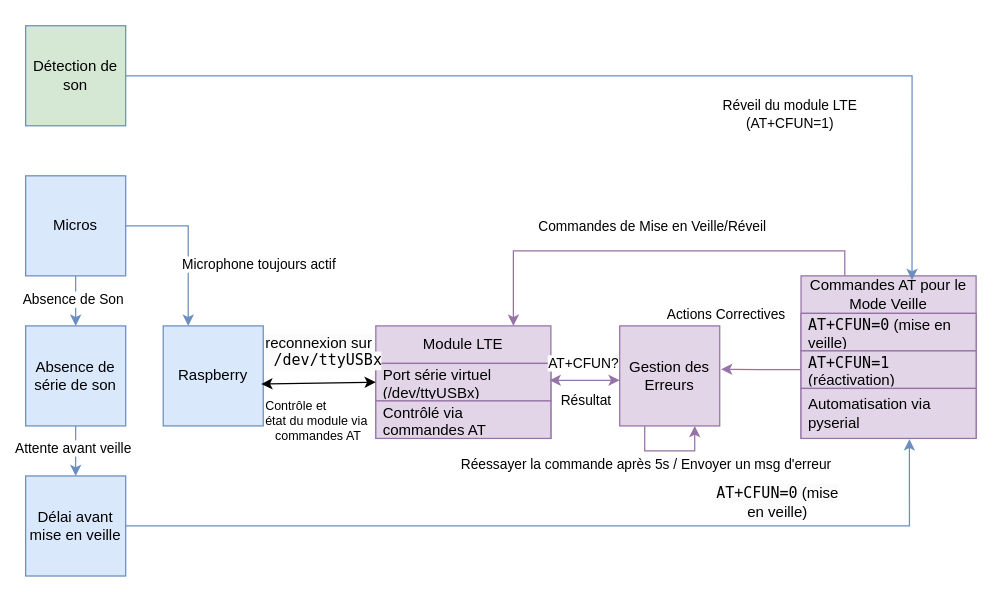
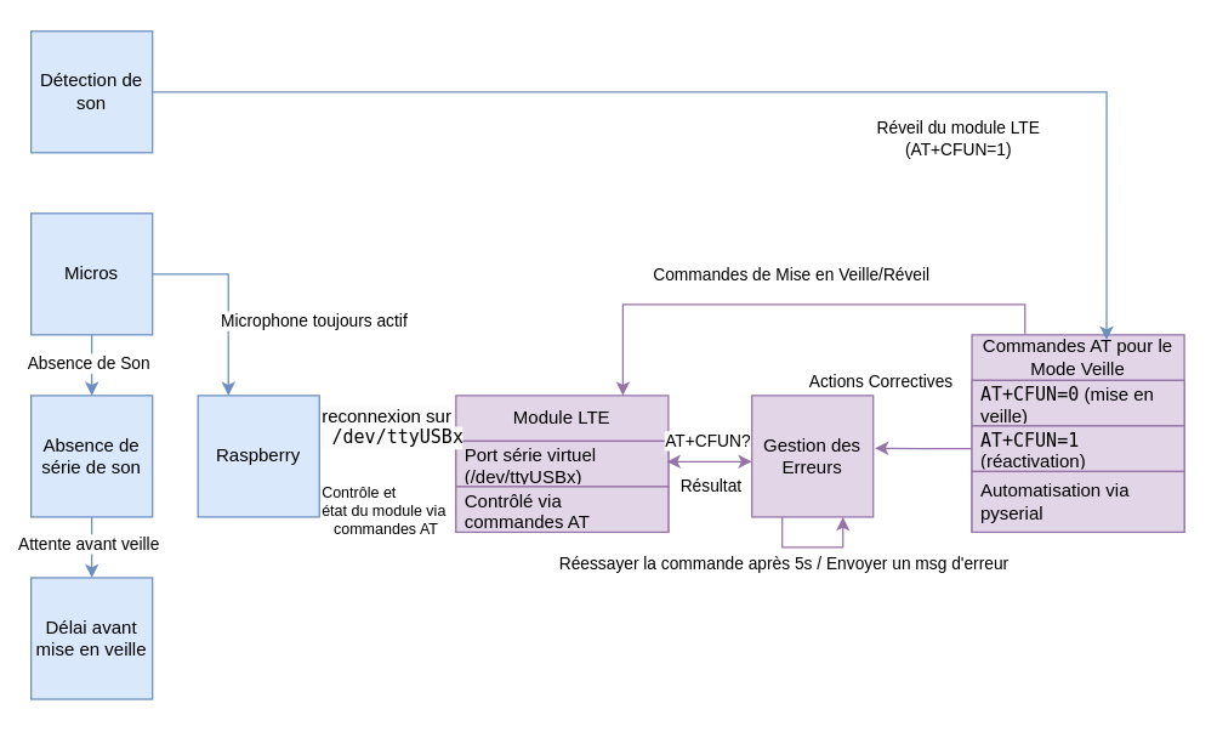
- <mxCell id="21" value="Détection de son" style="whiteSpace=wrap;html=1;aspect=fixed;fillColor=#d5e8d4;strokeColor=#6c8ebf;" parent="1" vertex="1"><mxGeometry x="20" y="20" width="80" height="80" as="geometry" /></mxCell>
+ <mxCell id="21" value="Détection de son" style="whiteSpace=wrap;html=1;aspect=fixed;fillColor=#dae8fc;strokeColor=#6c8ebf;" parent="1" vertex="1"><mxGeometry x="20" y="20" width="80" height="80" as="geometry" /></mxCell>
- <mxCell id="30" value="" style="endArrow=classic;startArrow=classic;html=1;rounded=0;exitX=0.98;exitY=0.581;exitDx=0;exitDy=0;exitPerimeter=0;entryX=0;entryY=0.5;entryDx=0;entryDy=0;" parent="1" source="2" target="4" edge="1"><mxGeometry width="50" height="50" relative="1" as="geometry"><mxPoint x="210" y="320" as="sourcePoint" /><mxPoint x="260" y="270" as="targetPoint" /></mxGeometry></mxCell>
- <mxCell id="27" style="edgeStyle=orthogonalEdgeStyle;rounded=0;orthogonalLoop=1;jettySize=auto;html=1;exitX=1;exitY=0.5;exitDx=0;exitDy=0;entryX=0.619;entryY=1.016;entryDx=0;entryDy=0;entryPerimeter=0;fillColor=#dae8fc;strokeColor=#6c8ebf;" parent="1" source="20" target="16" edge="1"><mxGeometry relative="1" as="geometry" /></mxCell>
- <mxCell id="28" value="&lt;code style=&quot;text-wrap: wrap; font-size: 12px; text-align: left; background-color: rgb(251, 251, 251);&quot;&gt;AT+CFUN=0&lt;/code&gt;&lt;span style=&quot;text-wrap: wrap; font-size: 12px; text-align: left; background-color: rgb(251, 251, 251);&quot;&gt;&amp;nbsp;(mise en veille)&lt;/span&gt;" style="edgeLabel;html=1;align=center;verticalAlign=middle;resizable=0;points=[];" parent="27" vertex="1" connectable="0"><mxGeometry x="-0.116" relative="1" as="geometry"><mxPoint x="212" y="-20" as="offset" /></mxGeometry></mxCell>
